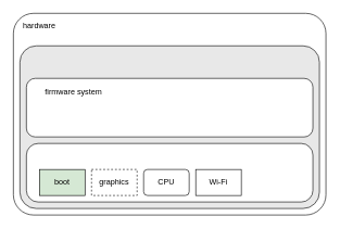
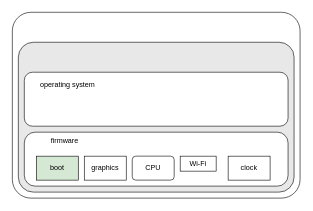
- <mxCell id="6" value="hardware" style="text;html=1;strokeColor=none;fillColor=none;align=center;verticalAlign=middle;whiteSpace=wrap;rounded=0;" parent="1" vertex="1"><mxGeometry x="30" y="25" width="60" height="30" as="geometry" /></mxCell>
- <mxCell id="13" value="firmware system" style="text;html=1;strokeColor=none;fillColor=none;align=center;verticalAlign=middle;whiteSpace=wrap;rounded=0;" parent="1" vertex="1"><mxGeometry x="65" y="140" width="95" as="geometry" /></mxCell>
+ <mxCell id="13" value="operating system" style="text;html=1;strokeColor=none;fillColor=none;align=center;verticalAlign=middle;whiteSpace=wrap;rounded=0;" parent="1" vertex="1"><mxGeometry x="65" y="140" width="95" as="geometry" /></mxCell>
+ <mxCell id="12" value="firmware" style="text;html=1;strokeColor=none;fillColor=none;align=center;verticalAlign=middle;whiteSpace=wrap;rounded=0;" parent="1" vertex="1"><mxGeometry x="65" y="220" width="85" height="30" as="geometry" /></mxCell>
- <mxCell id="8" value="graphics" style="rounded=0;whiteSpace=wrap;html=1;dashed=1;" parent="1" vertex="1"><mxGeometry x="140" y="260" width="70" height="40" as="geometry" /></mxCell>
+ <mxCell id="8" value="graphics" style="rounded=0;whiteSpace=wrap;html=1;" parent="1" vertex="1"><mxGeometry x="140" y="260" width="70" height="40" as="geometry" /></mxCell>
- <mxCell id="10" value="Wi-Fi" style="rounded=0;whiteSpace=wrap;html=1;" parent="1" vertex="1"><mxGeometry x="300" y="260" width="70" height="40" as="geometry" /></mxCell>
+ <mxCell id="10" value="Wi-Fi" style="rounded=0;whiteSpace=wrap;html=1;" parent="1" vertex="1"><mxGeometry x="300" y="260" width="60" height="25" as="geometry" /></mxCell>
+ <mxCell id="11" value="clock" style="rounded=0;whiteSpace=wrap;html=1;" parent="1" vertex="1"><mxGeometry x="380" y="260" width="70" height="40" as="geometry" /></mxCell>
